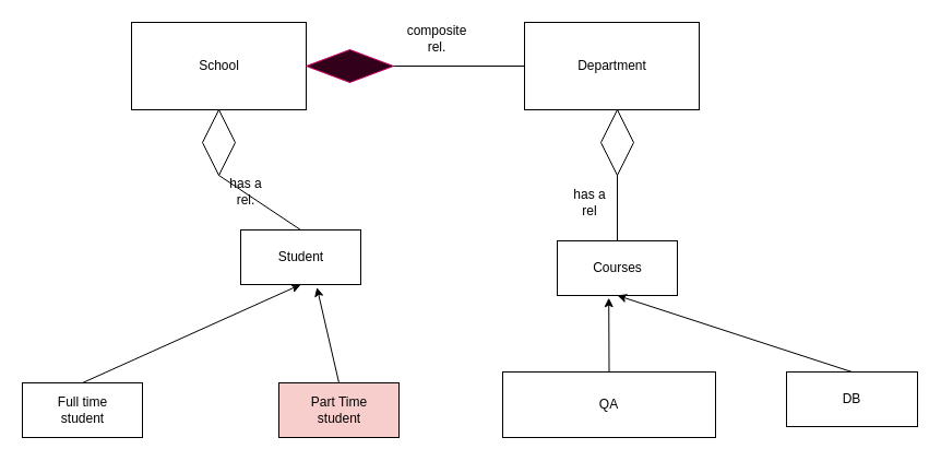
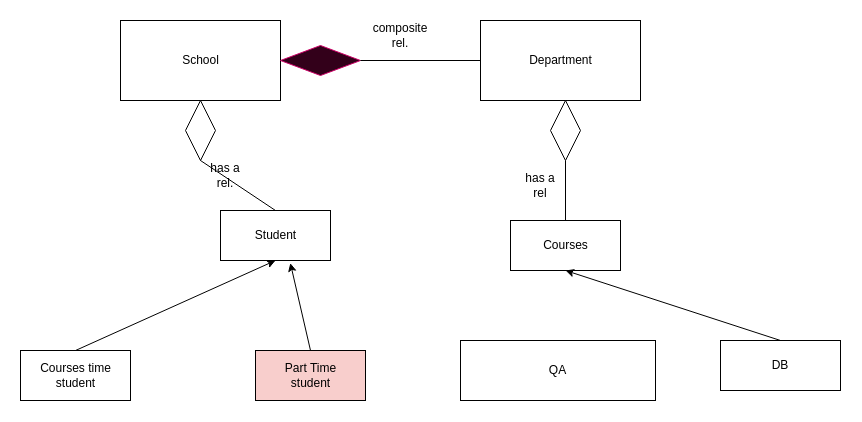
- <mxCell id="21" value="" style="endArrow=classic;html=1;rounded=0;exitX=0.5;exitY=0;exitDx=0;exitDy=0;entryX=0.429;entryY=1.044;entryDx=0;entryDy=0;entryPerimeter=0;" edge="1" parent="1" source="15" target="5"><mxGeometry width="50" height="50" relative="1" as="geometry"><mxPoint x="460" y="290" as="sourcePoint" /><mxPoint x="585" y="200" as="targetPoint" /></mxGeometry></mxCell>
- <mxCell id="6" value="Full time&lt;br&gt;student" style="html=1;" vertex="1" parent="1"><mxGeometry x="20" y="350" width="110" height="50" as="geometry" /></mxCell>
+ <mxCell id="6" value="Courses time&lt;br&gt;student" style="html=1;" vertex="1" parent="1"><mxGeometry x="20" y="350" width="110" height="50" as="geometry" /></mxCell>
